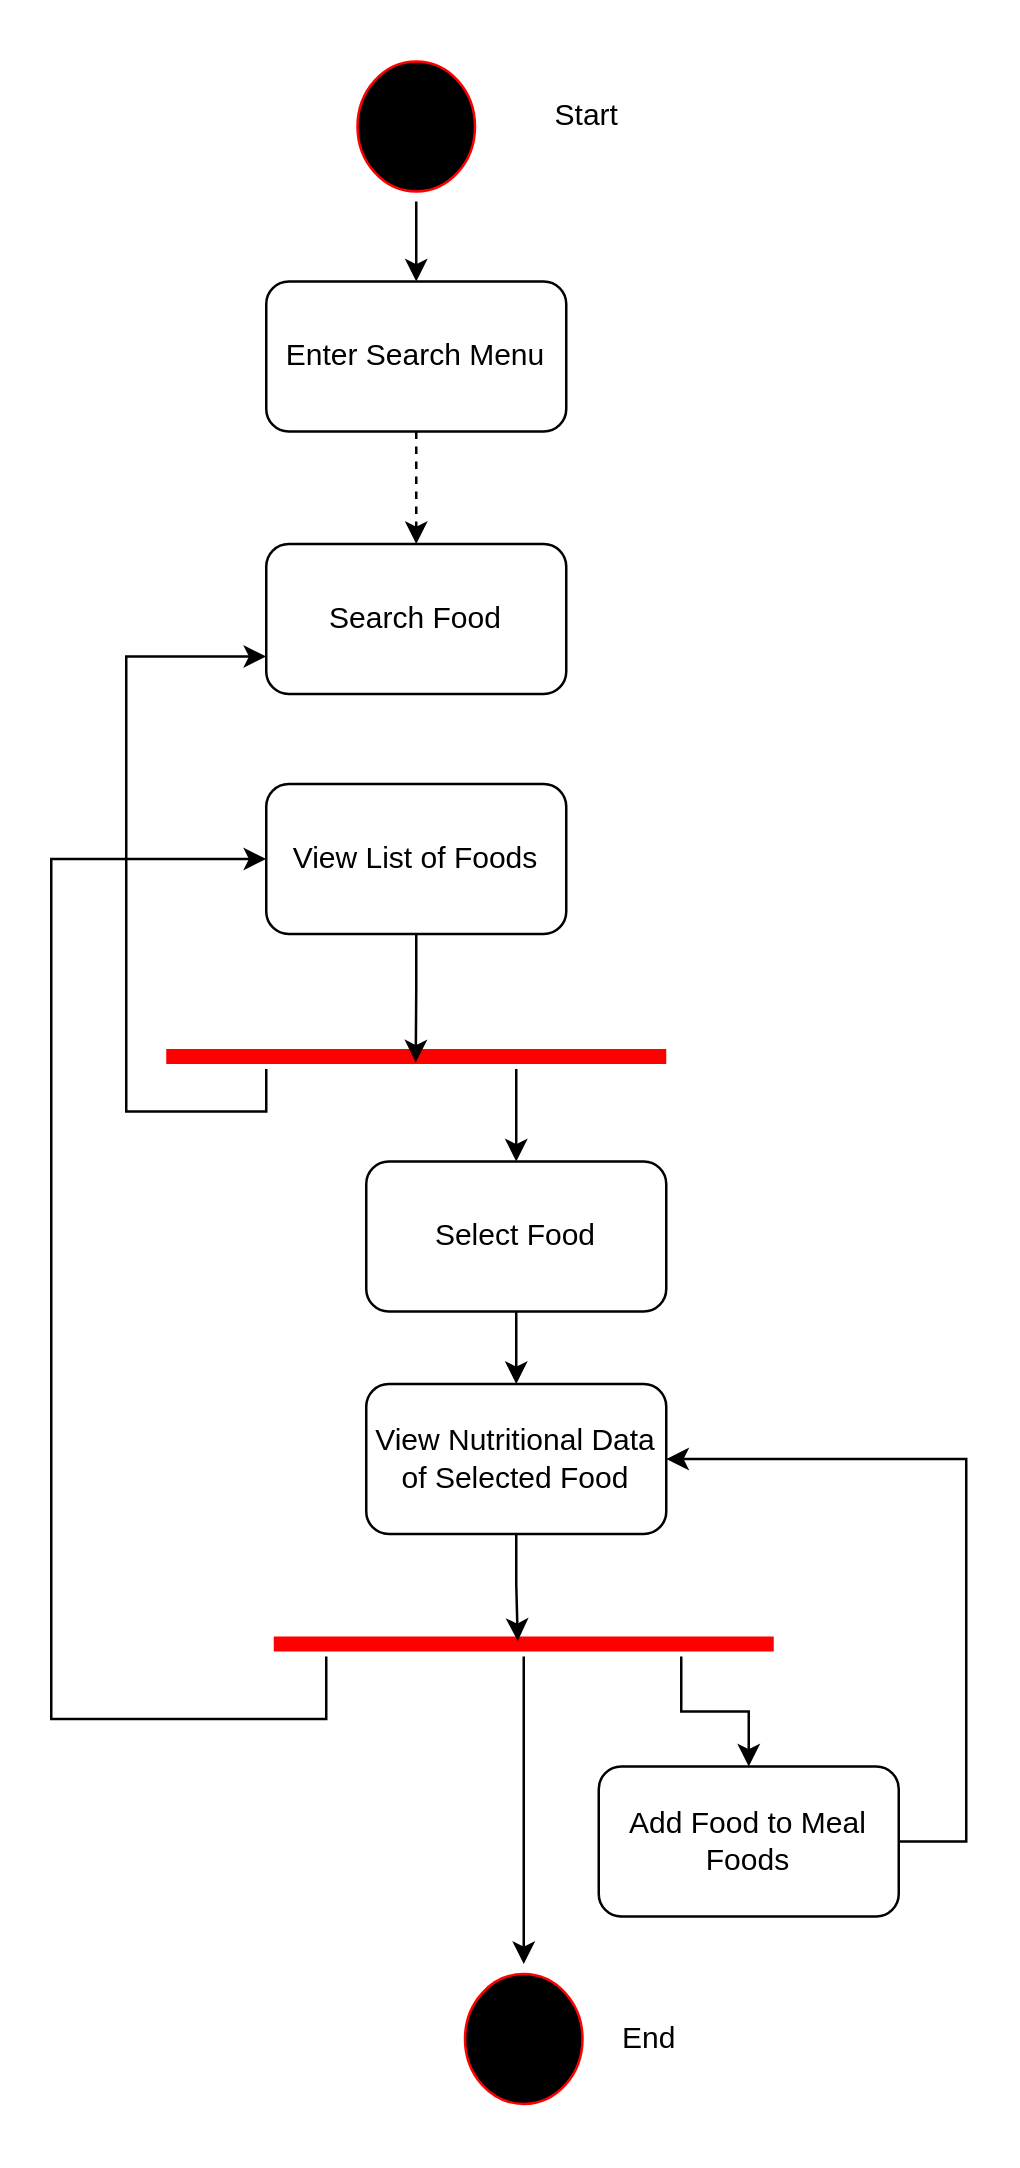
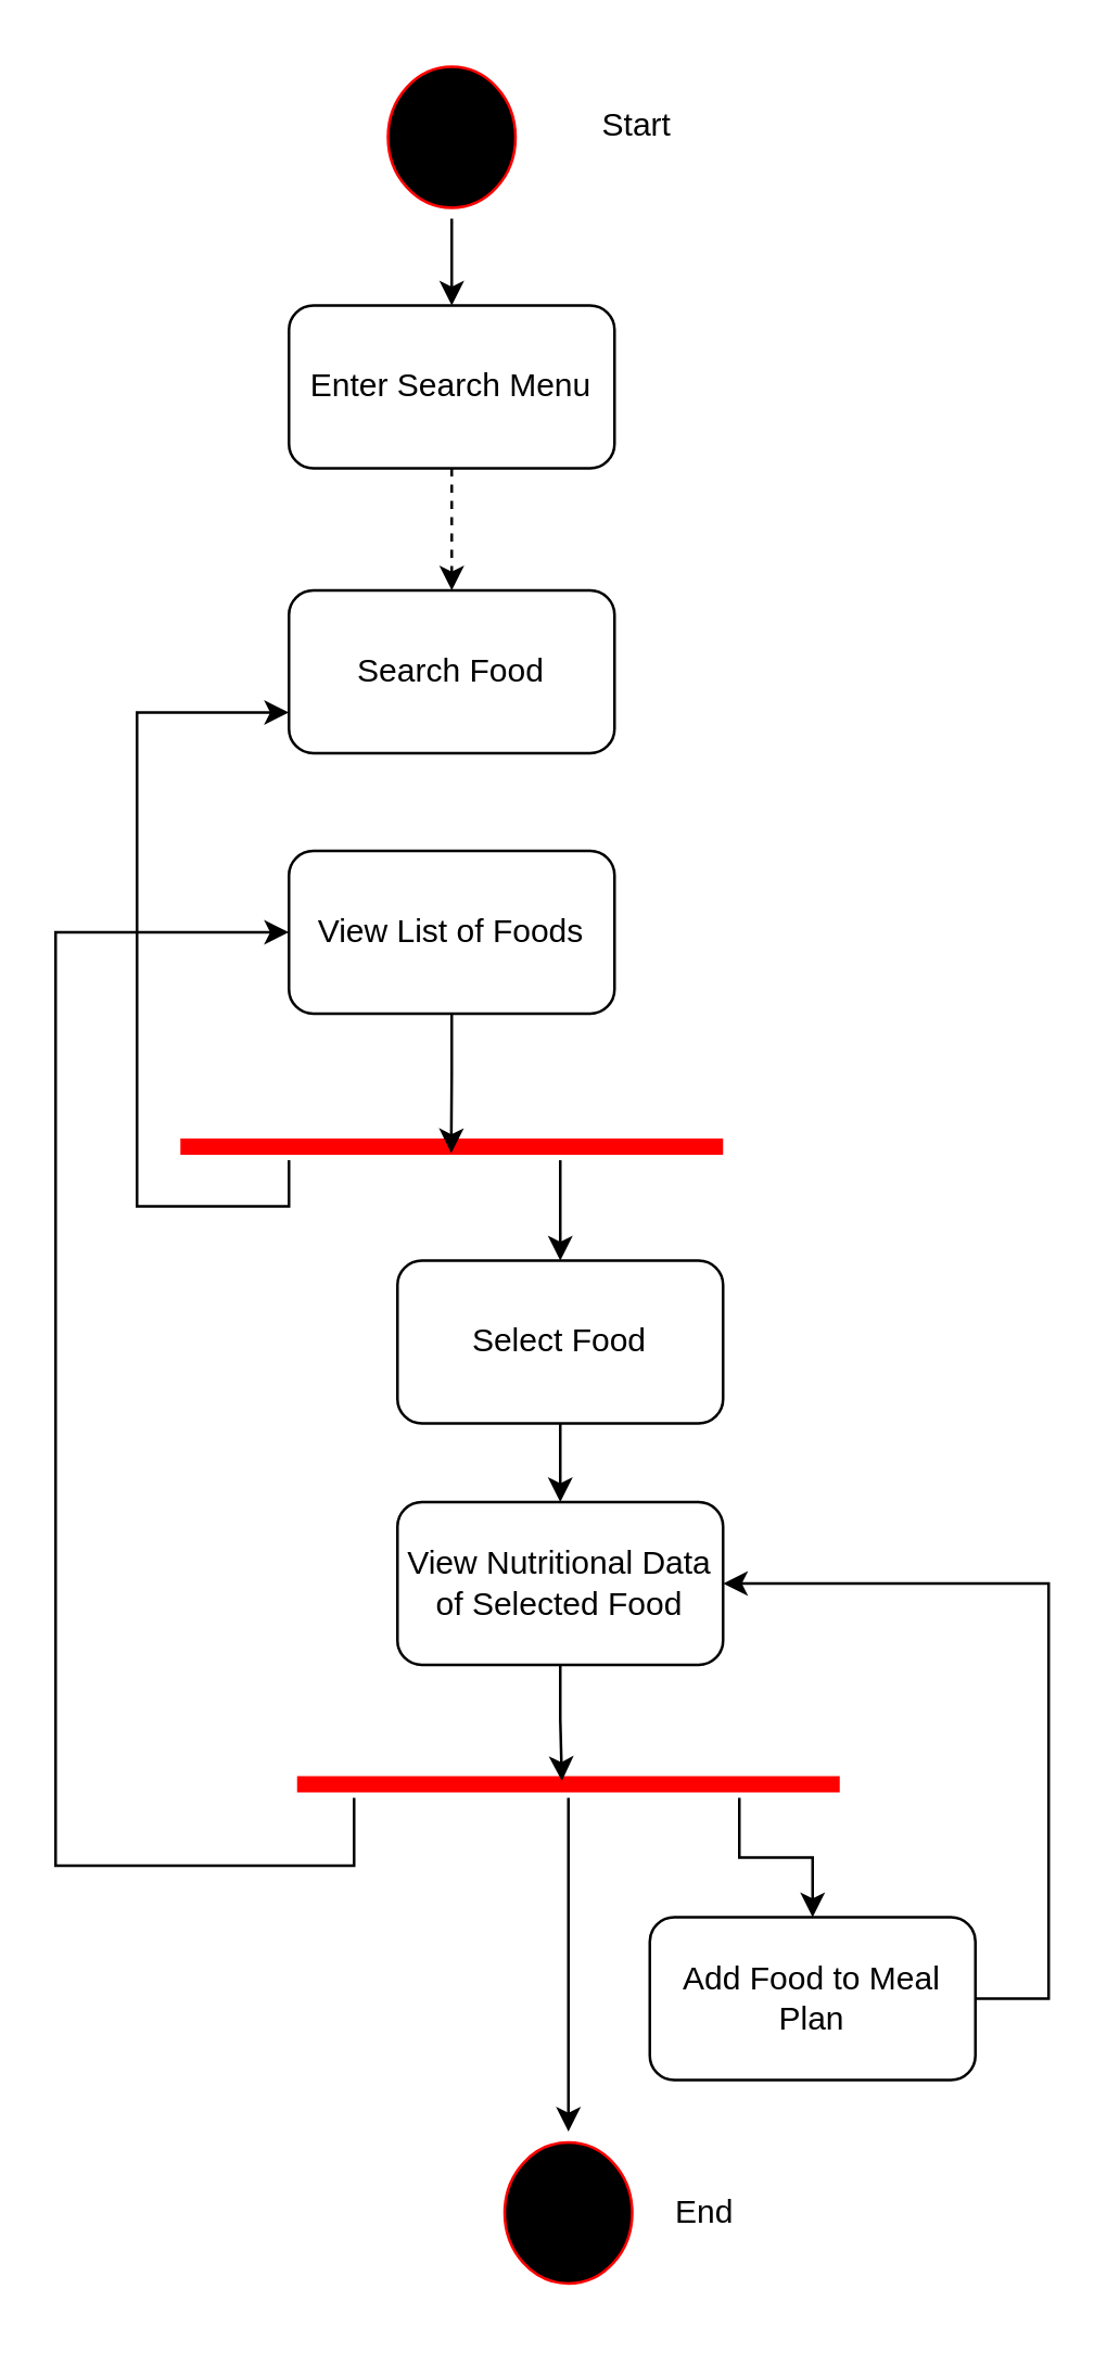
- <mxCell id="24" value="Add Food to Meal Foods" style="rounded=1;whiteSpace=wrap;html=1;" vertex="1" parent="1"><mxGeometry x="239" y="706" width="120" height="60" as="geometry" /></mxCell>
+ <mxCell id="24" value="Add Food to Meal Plan" style="rounded=1;whiteSpace=wrap;html=1;" vertex="1" parent="1"><mxGeometry x="239" y="706" width="120" height="60" as="geometry" /></mxCell>
